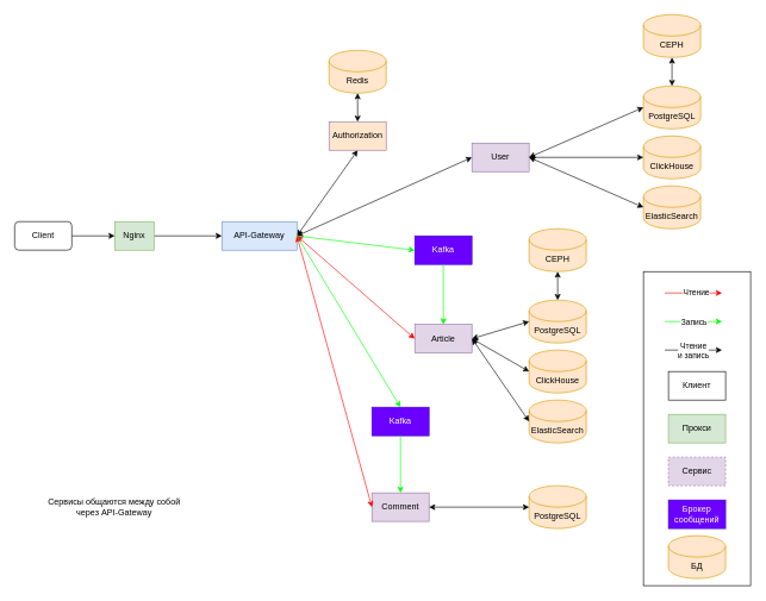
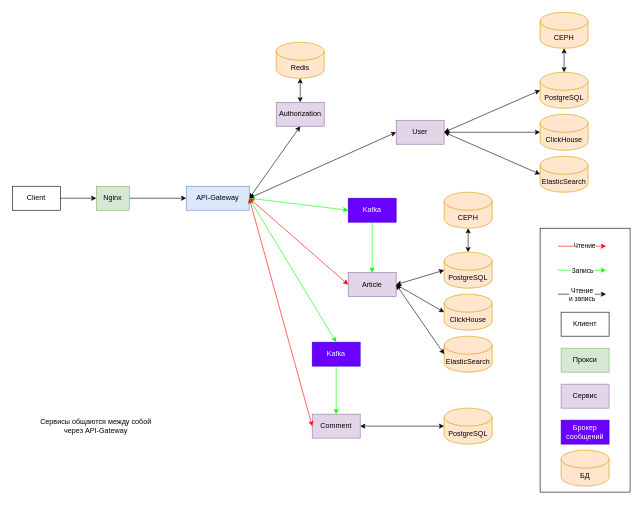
- <mxCell id="11" value="Authorization" style="rounded=0;whiteSpace=wrap;html=1;fillColor=#ffe6cc;strokeColor=#9673a6;" parent="1" vertex="1"><mxGeometry x="460" y="170" width="80" height="40" as="geometry" /></mxCell>
+ <mxCell id="11" value="Authorization" style="rounded=0;whiteSpace=wrap;html=1;fillColor=#e1d5e7;strokeColor=#9673a6;" parent="1" vertex="1"><mxGeometry x="460" y="170" width="80" height="40" as="geometry" /></mxCell>
- <mxCell id="4" value="Client" style="whiteSpace=wrap;html=1;rounded=1;" parent="1" vertex="1"><mxGeometry x="20" y="310" width="80" height="40" as="geometry" /></mxCell>
+ <mxCell id="4" value="Client" style="rounded=0;whiteSpace=wrap;html=1;" parent="1" vertex="1"><mxGeometry x="20" y="310" width="80" height="40" as="geometry" /></mxCell>
- <mxCell id="41" value="Сервис" style="rounded=0;whiteSpace=wrap;html=1;fillColor=#e1d5e7;strokeColor=#9673a6;dashed=1;" parent="1" vertex="1"><mxGeometry x="935" y="640" width="80" height="40" as="geometry" /></mxCell>
+ <mxCell id="41" value="Сервис" style="rounded=0;whiteSpace=wrap;html=1;fillColor=#e1d5e7;strokeColor=#9673a6;" parent="1" vertex="1"><mxGeometry x="935" y="640" width="80" height="40" as="geometry" /></mxCell>
